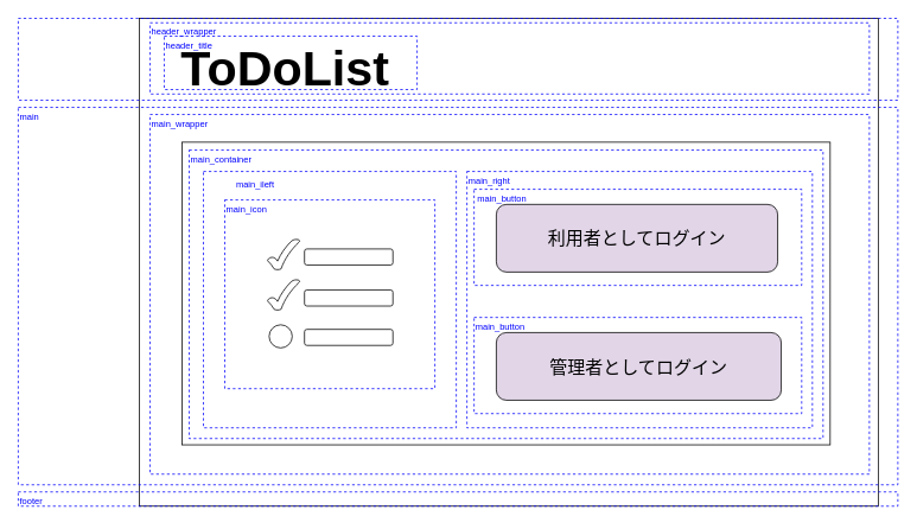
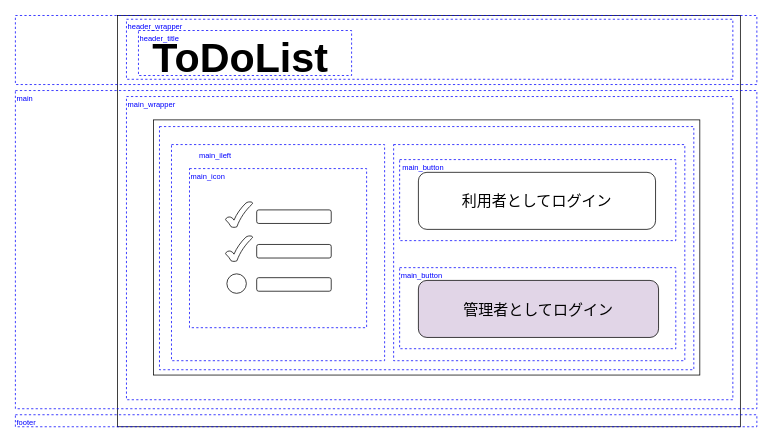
- <mxCell id="15" value="main_container" style="text;html=1;strokeColor=none;fillColor=none;align=left;verticalAlign=middle;whiteSpace=wrap;rounded=0;dashed=1;fontColor=#0000FF;fontSize=10;" parent="1" vertex="1"><mxGeometry x="212" y="168" width="72" height="20" as="geometry" /></mxCell>
- <mxCell id="22" value="main_right" style="text;html=1;strokeColor=none;fillColor=none;align=left;verticalAlign=middle;whiteSpace=wrap;rounded=0;dashed=1;fontColor=#0000FF;fontSize=10;" parent="1" vertex="1"><mxGeometry x="524" y="192" width="72" height="20" as="geometry" /></mxCell>
- <mxCell id="28" value="&lt;font style=&quot;font-size: 20px;&quot;&gt;利用者としてログイン&lt;/font&gt;" style="rounded=1;whiteSpace=wrap;html=1;fontSize=20;fillColor=#e1d5e7;" parent="1" vertex="1"><mxGeometry x="557" y="229" width="316" height="76" as="geometry" /></mxCell>
+ <mxCell id="28" value="&lt;font style=&quot;font-size: 20px;&quot;&gt;利用者としてログイン&lt;/font&gt;" style="rounded=1;whiteSpace=wrap;html=1;fontSize=20;" parent="1" vertex="1"><mxGeometry x="557" y="229" width="316" height="76" as="geometry" /></mxCell>
